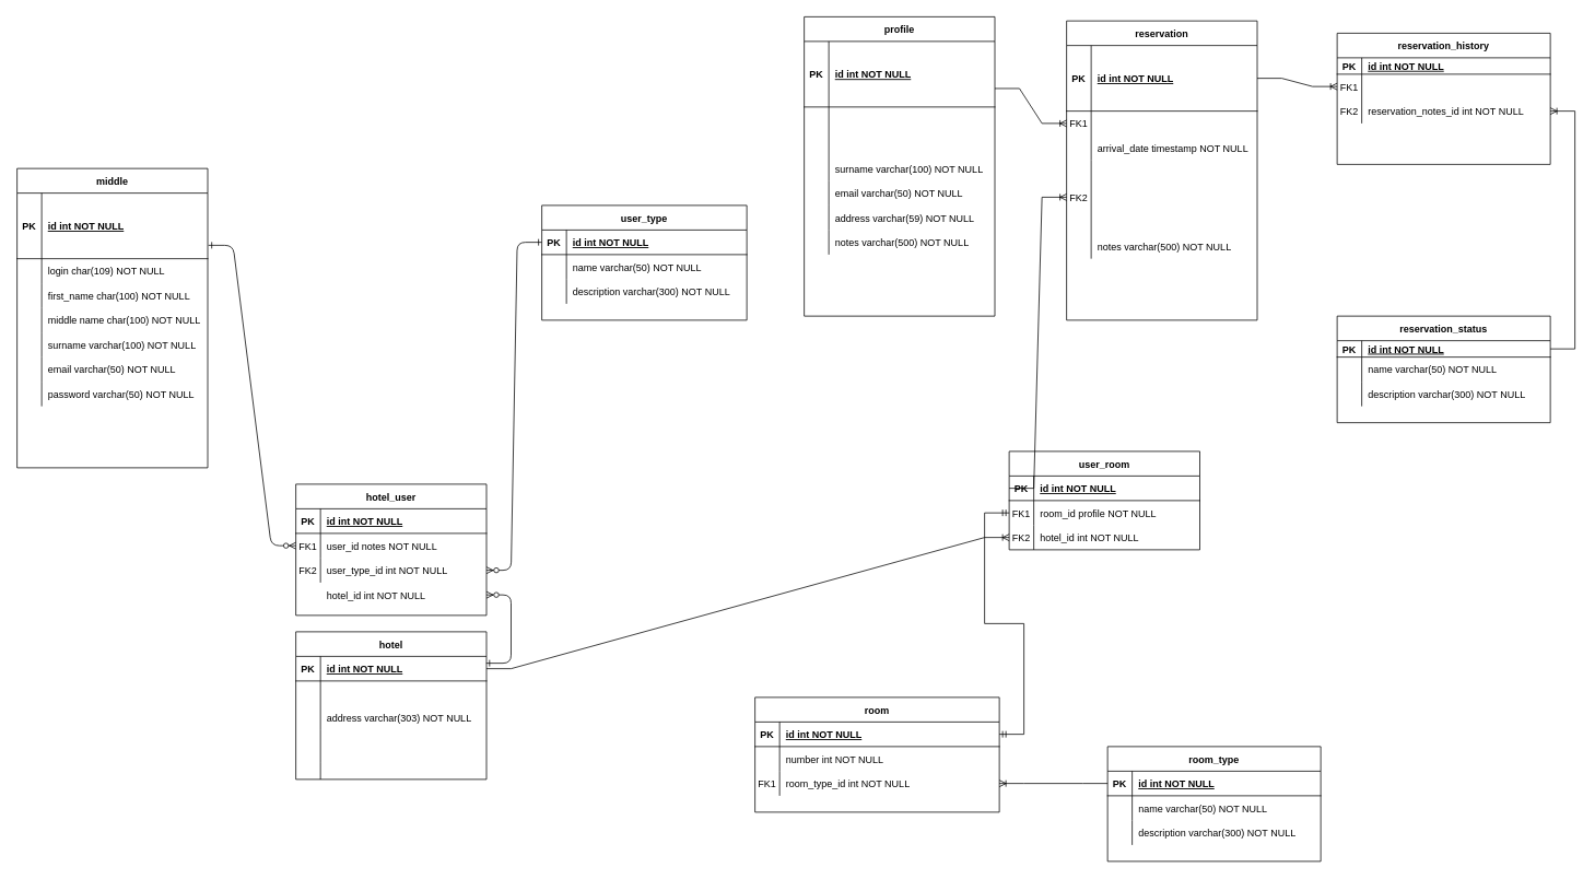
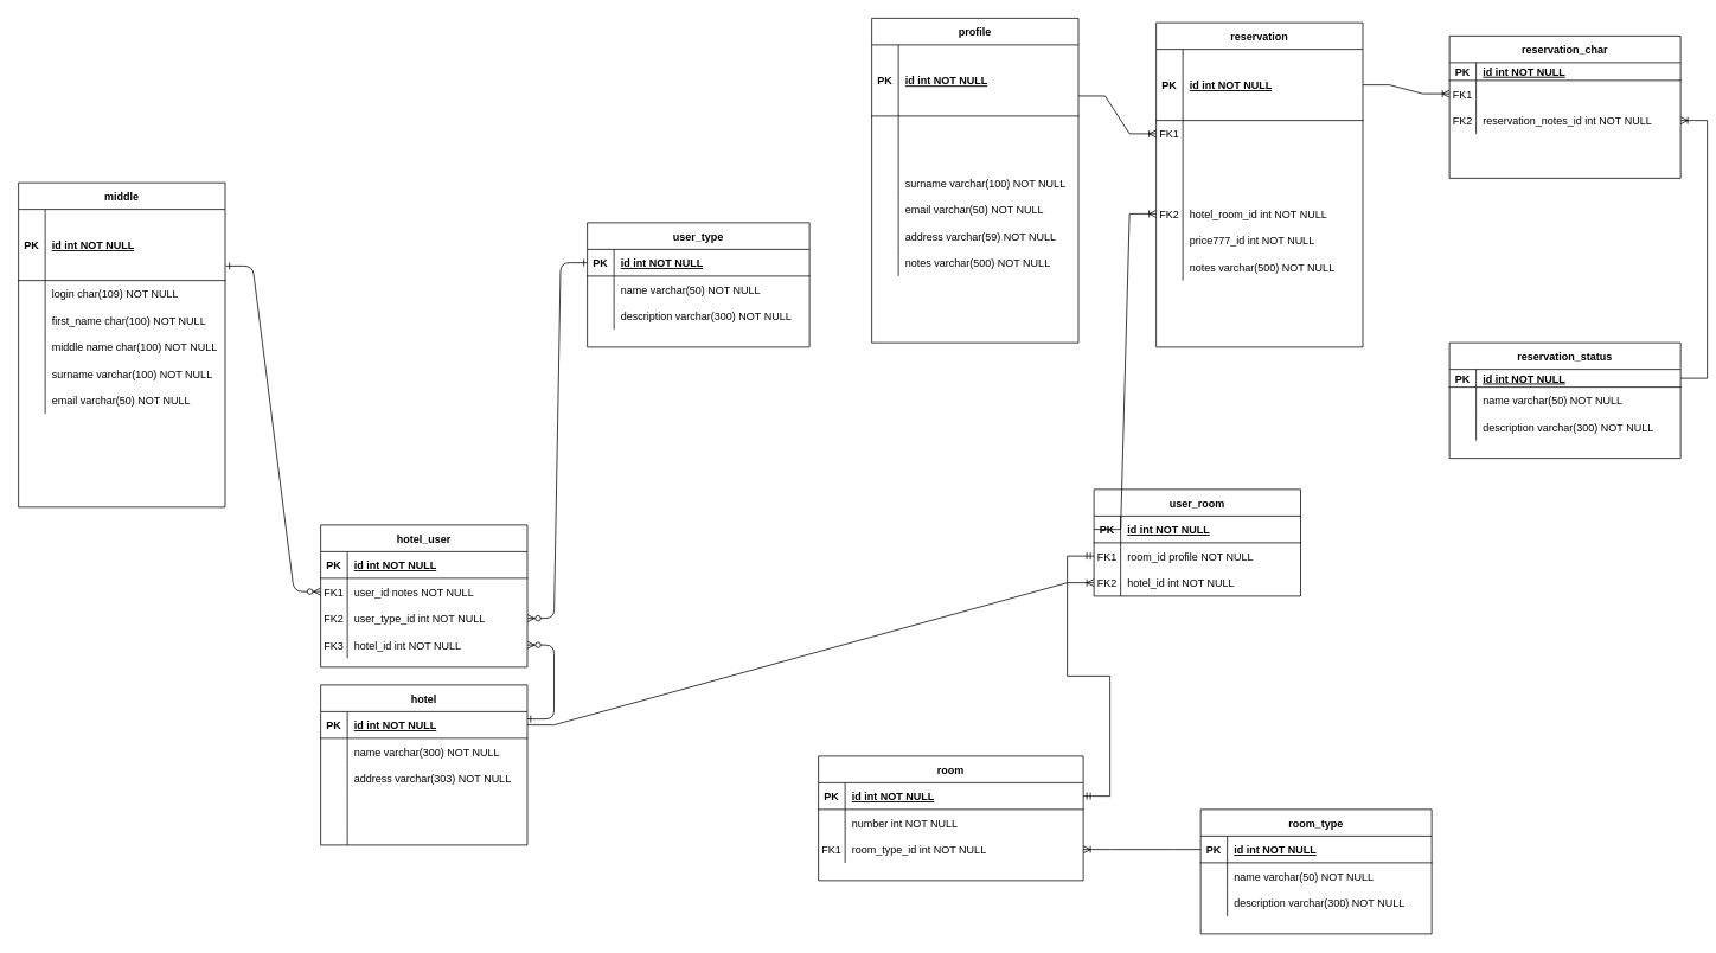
- <mxCell id="152" value="reservation_history" style="shape=table;startSize=30;container=1;collapsible=1;childLayout=tableLayout;fixedRows=1;rowLines=0;fontStyle=1;align=center;resizeLast=1;" vertex="1" parent="1"><mxGeometry x="1630" y="40" width="260.0" height="160" as="geometry" /></mxCell>
+ <mxCell id="152" value="reservation_char" style="shape=table;startSize=30;container=1;collapsible=1;childLayout=tableLayout;fixedRows=1;rowLines=0;fontStyle=1;align=center;resizeLast=1;" vertex="1" parent="1"><mxGeometry x="1630" y="40" width="260.0" height="160" as="geometry" /></mxCell>
- <mxCell id="138" value="arrival_date timestamp NOT NULL" style="shape=partialRectangle;connectable=0;fillColor=none;top=0;left=0;bottom=0;right=0;align=left;spacingLeft=6;overflow=hidden;" vertex="1" parent="136"><mxGeometry x="30" width="202.5" height="30" as="geometry"><mxRectangle width="202.5" height="30" as="alternateBounds" /></mxGeometry></mxCell>
+ <mxCell id="143" value="hotel_room_id int NOT NULL" style="shape=partialRectangle;connectable=0;fillColor=none;top=0;left=0;bottom=0;right=0;align=left;spacingLeft=6;overflow=hidden;" vertex="1" parent="141"><mxGeometry x="30" width="202.5" height="30" as="geometry"><mxRectangle width="202.5" height="30" as="alternateBounds" /></mxGeometry></mxCell>
+ <mxCell id="146" value="price777_id int NOT NULL" style="shape=partialRectangle;connectable=0;fillColor=none;top=0;left=0;bottom=0;right=0;align=left;spacingLeft=6;overflow=hidden;" vertex="1" parent="144"><mxGeometry x="30" width="202.5" height="30" as="geometry"><mxRectangle width="202.5" height="30" as="alternateBounds" /></mxGeometry></mxCell>
- <mxCell id="49" value="password varchar(50) NOT NULL" style="shape=partialRectangle;connectable=0;fillColor=none;top=0;left=0;bottom=0;right=0;align=left;spacingLeft=6;overflow=hidden;" parent="47" vertex="1"><mxGeometry x="30" width="202.5" height="30" as="geometry"><mxRectangle width="202.5" height="30" as="alternateBounds" /></mxGeometry></mxCell>
+ <mxCell id="61" value="FK3" style="shape=partialRectangle;connectable=0;fillColor=none;top=0;left=0;bottom=0;right=0;editable=1;overflow=hidden;" parent="60" vertex="1"><mxGeometry width="30" height="30" as="geometry" /></mxCell>
+ <mxCell id="18" value="name varchar(300) NOT NULL" style="shape=partialRectangle;connectable=0;fillColor=none;top=0;left=0;bottom=0;right=0;align=left;spacingLeft=6;overflow=hidden;" parent="16" vertex="1"><mxGeometry x="30" width="202.5" height="30" as="geometry"><mxRectangle width="202.5" height="30" as="alternateBounds" /></mxGeometry></mxCell>
